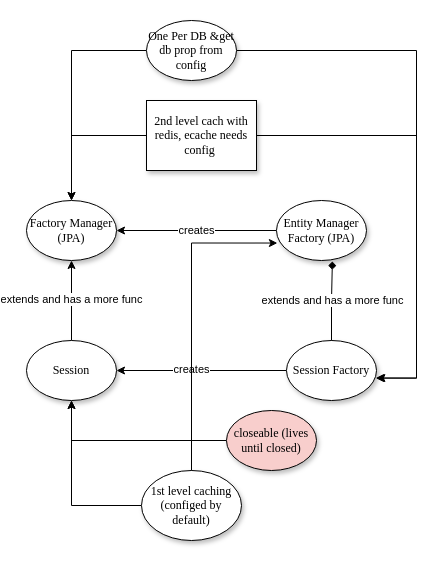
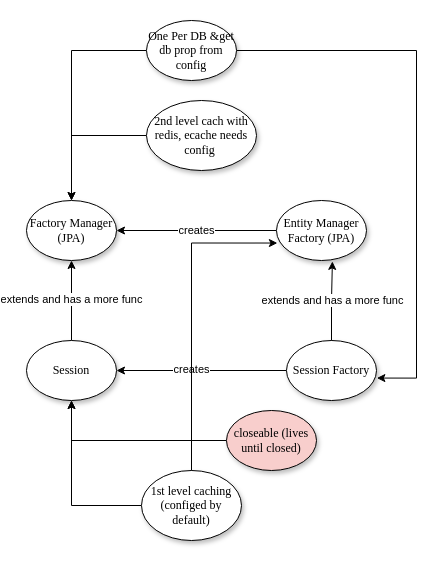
- <mxCell id="17" value="2nd level cach with redis, ecache needs config&amp;nbsp;" style="whiteSpace=wrap;html=1;shadow=1;comic=0;labelBackgroundColor=none;strokeWidth=1;fontFamily=Verdana;fontSize=12;align=center;rounded=0;" vertex="1" parent="1"><mxGeometry x="140" y="100" width="110" height="70" as="geometry" /></mxCell>
+ <mxCell id="17" value="2nd level cach with redis, ecache needs config&amp;nbsp;" style="ellipse;whiteSpace=wrap;html=1;rounded=0;shadow=1;comic=0;labelBackgroundColor=none;strokeWidth=1;fontFamily=Verdana;fontSize=12;align=center;" vertex="1" parent="1"><mxGeometry x="140" y="100" width="110" height="70" as="geometry" /></mxCell>
- <mxCell id="18" style="edgeStyle=orthogonalEdgeStyle;rounded=0;orthogonalLoop=1;jettySize=auto;html=1;exitX=1;exitY=0.5;exitDx=0;exitDy=0;entryX=0.991;entryY=0.626;entryDx=0;entryDy=0;entryPerimeter=0;" edge="1" parent="1" source="17" target="10"><mxGeometry relative="1" as="geometry"><Array as="points"><mxPoint x="410" y="135" /><mxPoint x="410" y="378" /></Array></mxGeometry></mxCell>
- <mxCell id="11" style="edgeStyle=orthogonalEdgeStyle;rounded=0;orthogonalLoop=1;jettySize=auto;html=1;entryX=0.621;entryY=1.015;entryDx=0;entryDy=0;entryPerimeter=0;endArrow=diamond;" edge="1" parent="1" source="10" target="7"><mxGeometry relative="1" as="geometry" /></mxCell>
+ <mxCell id="11" style="edgeStyle=orthogonalEdgeStyle;rounded=0;orthogonalLoop=1;jettySize=auto;html=1;entryX=0.621;entryY=1.015;entryDx=0;entryDy=0;entryPerimeter=0;" edge="1" parent="1" source="10" target="7"><mxGeometry relative="1" as="geometry" /></mxCell>
